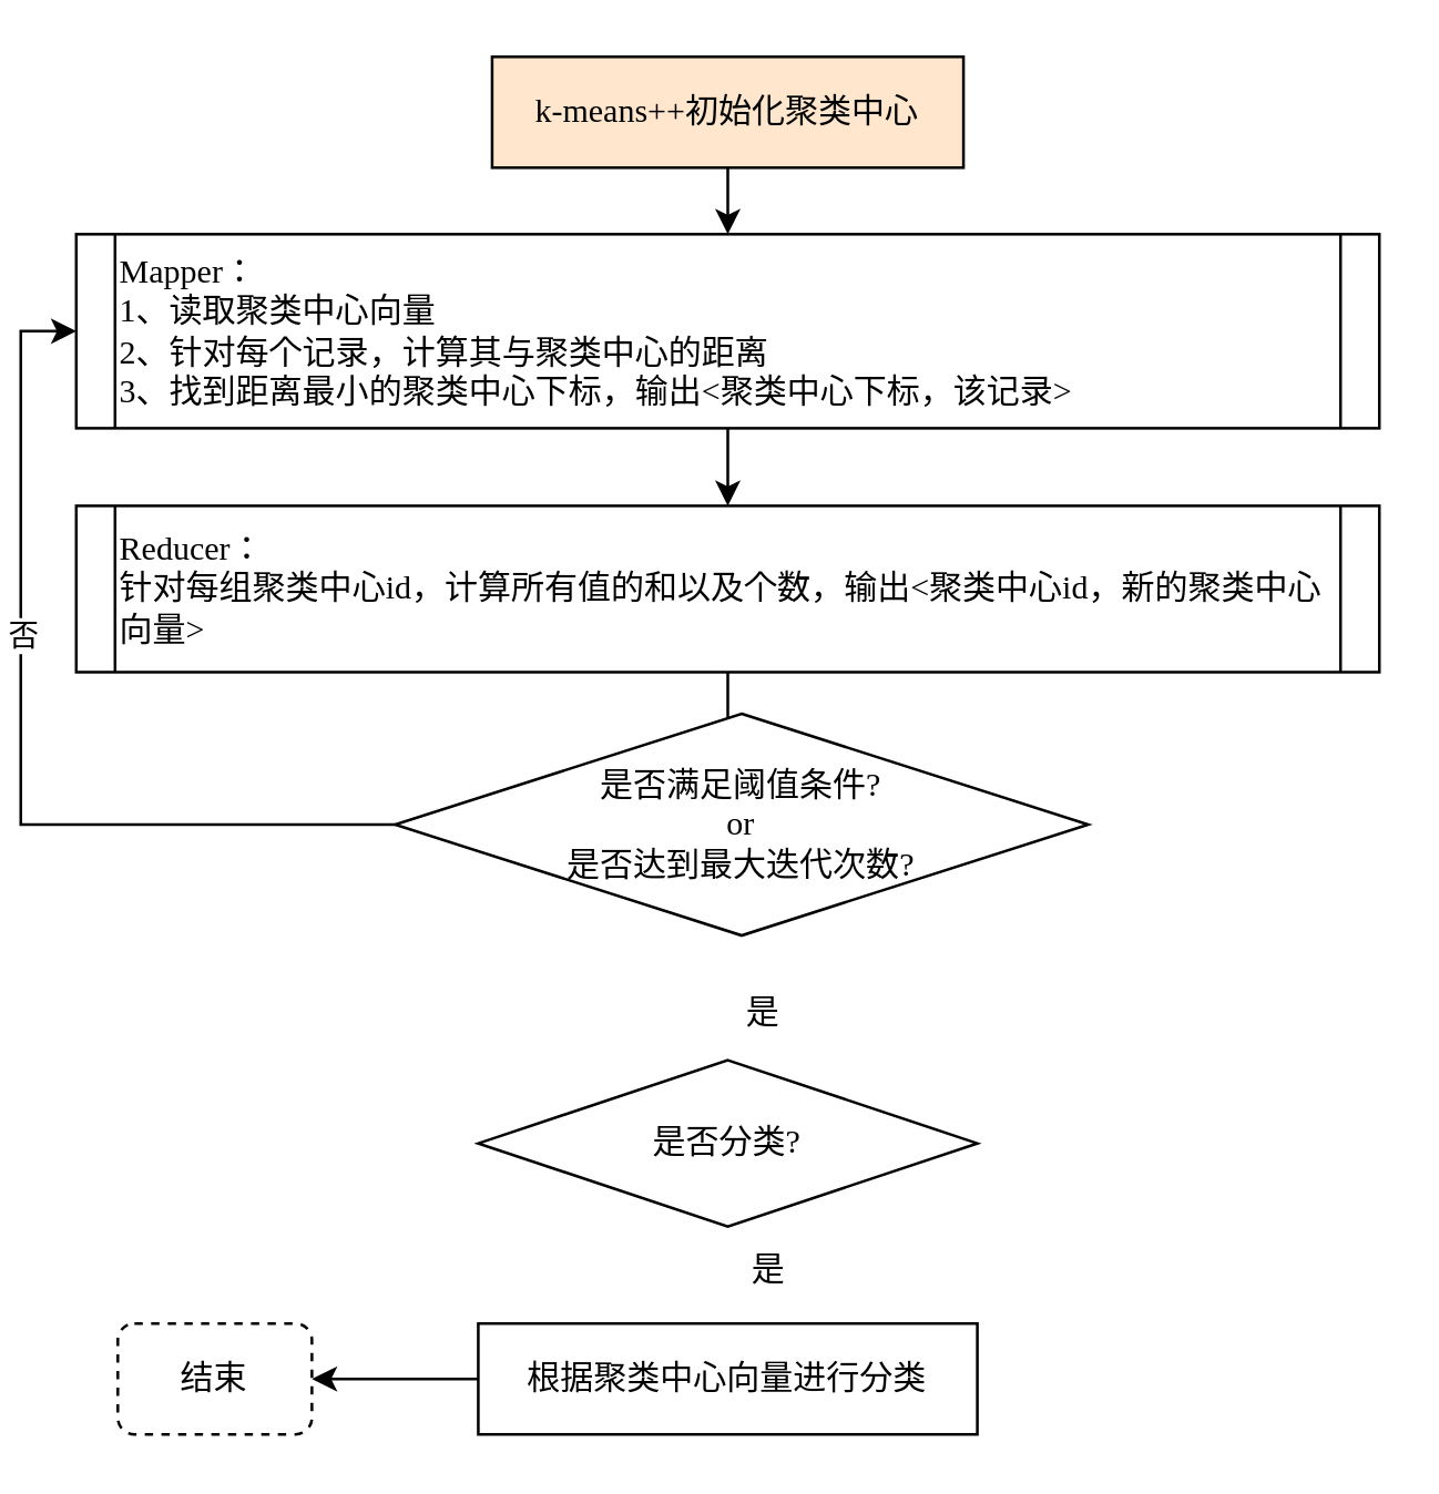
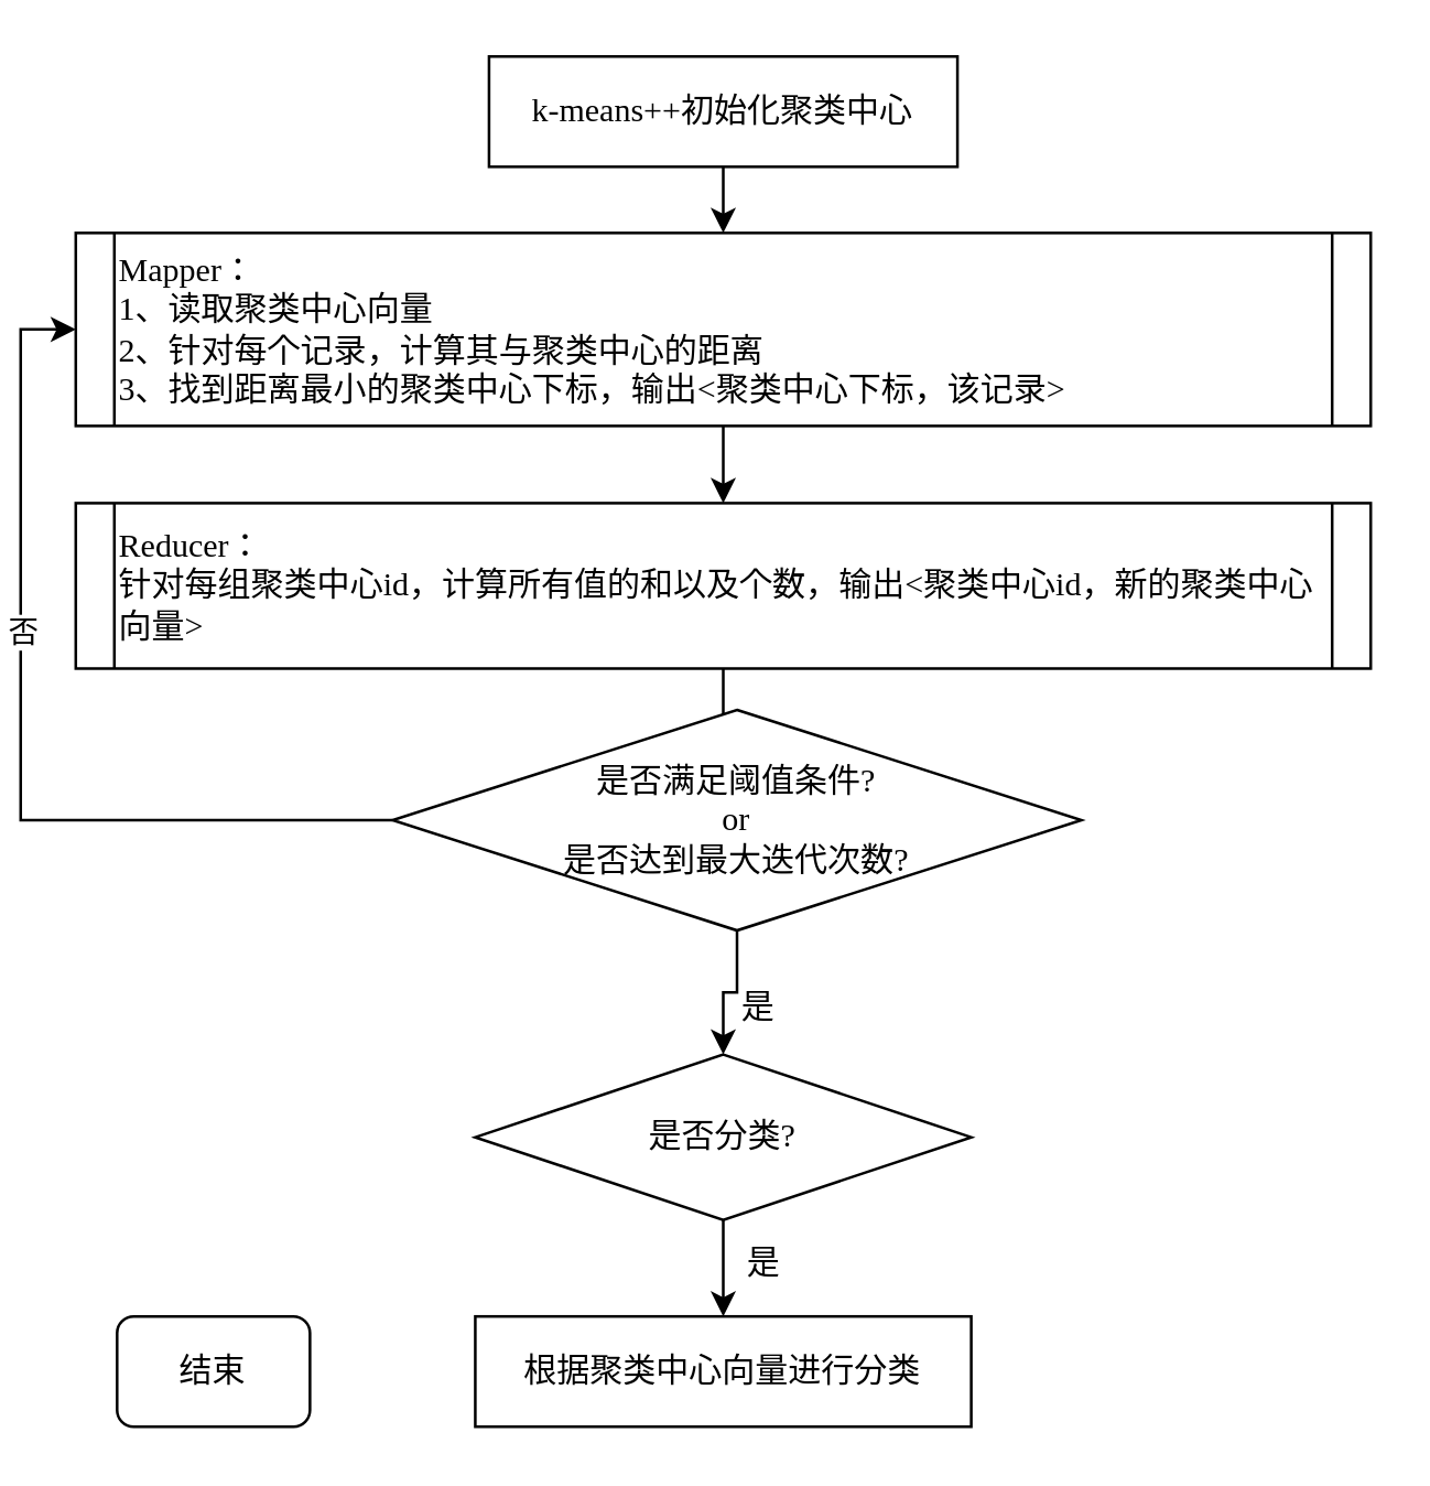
- <mxCell id="3" value="k-means++初始化聚类中心" style="rounded=0;whiteSpace=wrap;html=1;fontFamily=Times New Roman;fillColor=#ffe6cc;" vertex="1" parent="1"><mxGeometry x="170" y="20" width="170" height="40" as="geometry" /></mxCell>
+ <mxCell id="3" value="k-means++初始化聚类中心" style="rounded=0;whiteSpace=wrap;html=1;fontFamily=Times New Roman;" vertex="1" parent="1"><mxGeometry x="170" y="20" width="170" height="40" as="geometry" /></mxCell>
+ <mxCell id="10" value="" style="edgeStyle=orthogonalEdgeStyle;rounded=0;orthogonalLoop=1;jettySize=auto;html=1;fontFamily=Times New Roman;" edge="1" parent="1" source="11" target="13"><mxGeometry relative="1" as="geometry" /></mxCell>
+ <mxCell id="12" value="" style="edgeStyle=orthogonalEdgeStyle;rounded=0;orthogonalLoop=1;jettySize=auto;html=1;fontFamily=Times New Roman;" edge="1" parent="1" source="13" target="16"><mxGeometry relative="1" as="geometry" /></mxCell>
- <mxCell id="18" value="结束" style="rounded=1;whiteSpace=wrap;html=1;fontSize=12;glass=0;strokeWidth=1;shadow=0;fontFamily=Times New Roman;dashed=1;" vertex="1" parent="1"><mxGeometry x="35" y="477" width="70" height="40" as="geometry" /></mxCell>
+ <mxCell id="18" value="结束" style="rounded=1;whiteSpace=wrap;html=1;fontSize=12;glass=0;strokeWidth=1;shadow=0;fontFamily=Times New Roman;" vertex="1" parent="1"><mxGeometry x="35" y="477" width="70" height="40" as="geometry" /></mxCell>
- <mxCell id="15" style="edgeStyle=orthogonalEdgeStyle;rounded=0;orthogonalLoop=1;jettySize=auto;html=1;exitX=0;exitY=0.5;exitDx=0;exitDy=0;entryX=1;entryY=0.5;entryDx=0;entryDy=0;fontFamily=Times New Roman;" edge="1" parent="1" source="16" target="18"><mxGeometry relative="1" as="geometry" /></mxCell>
